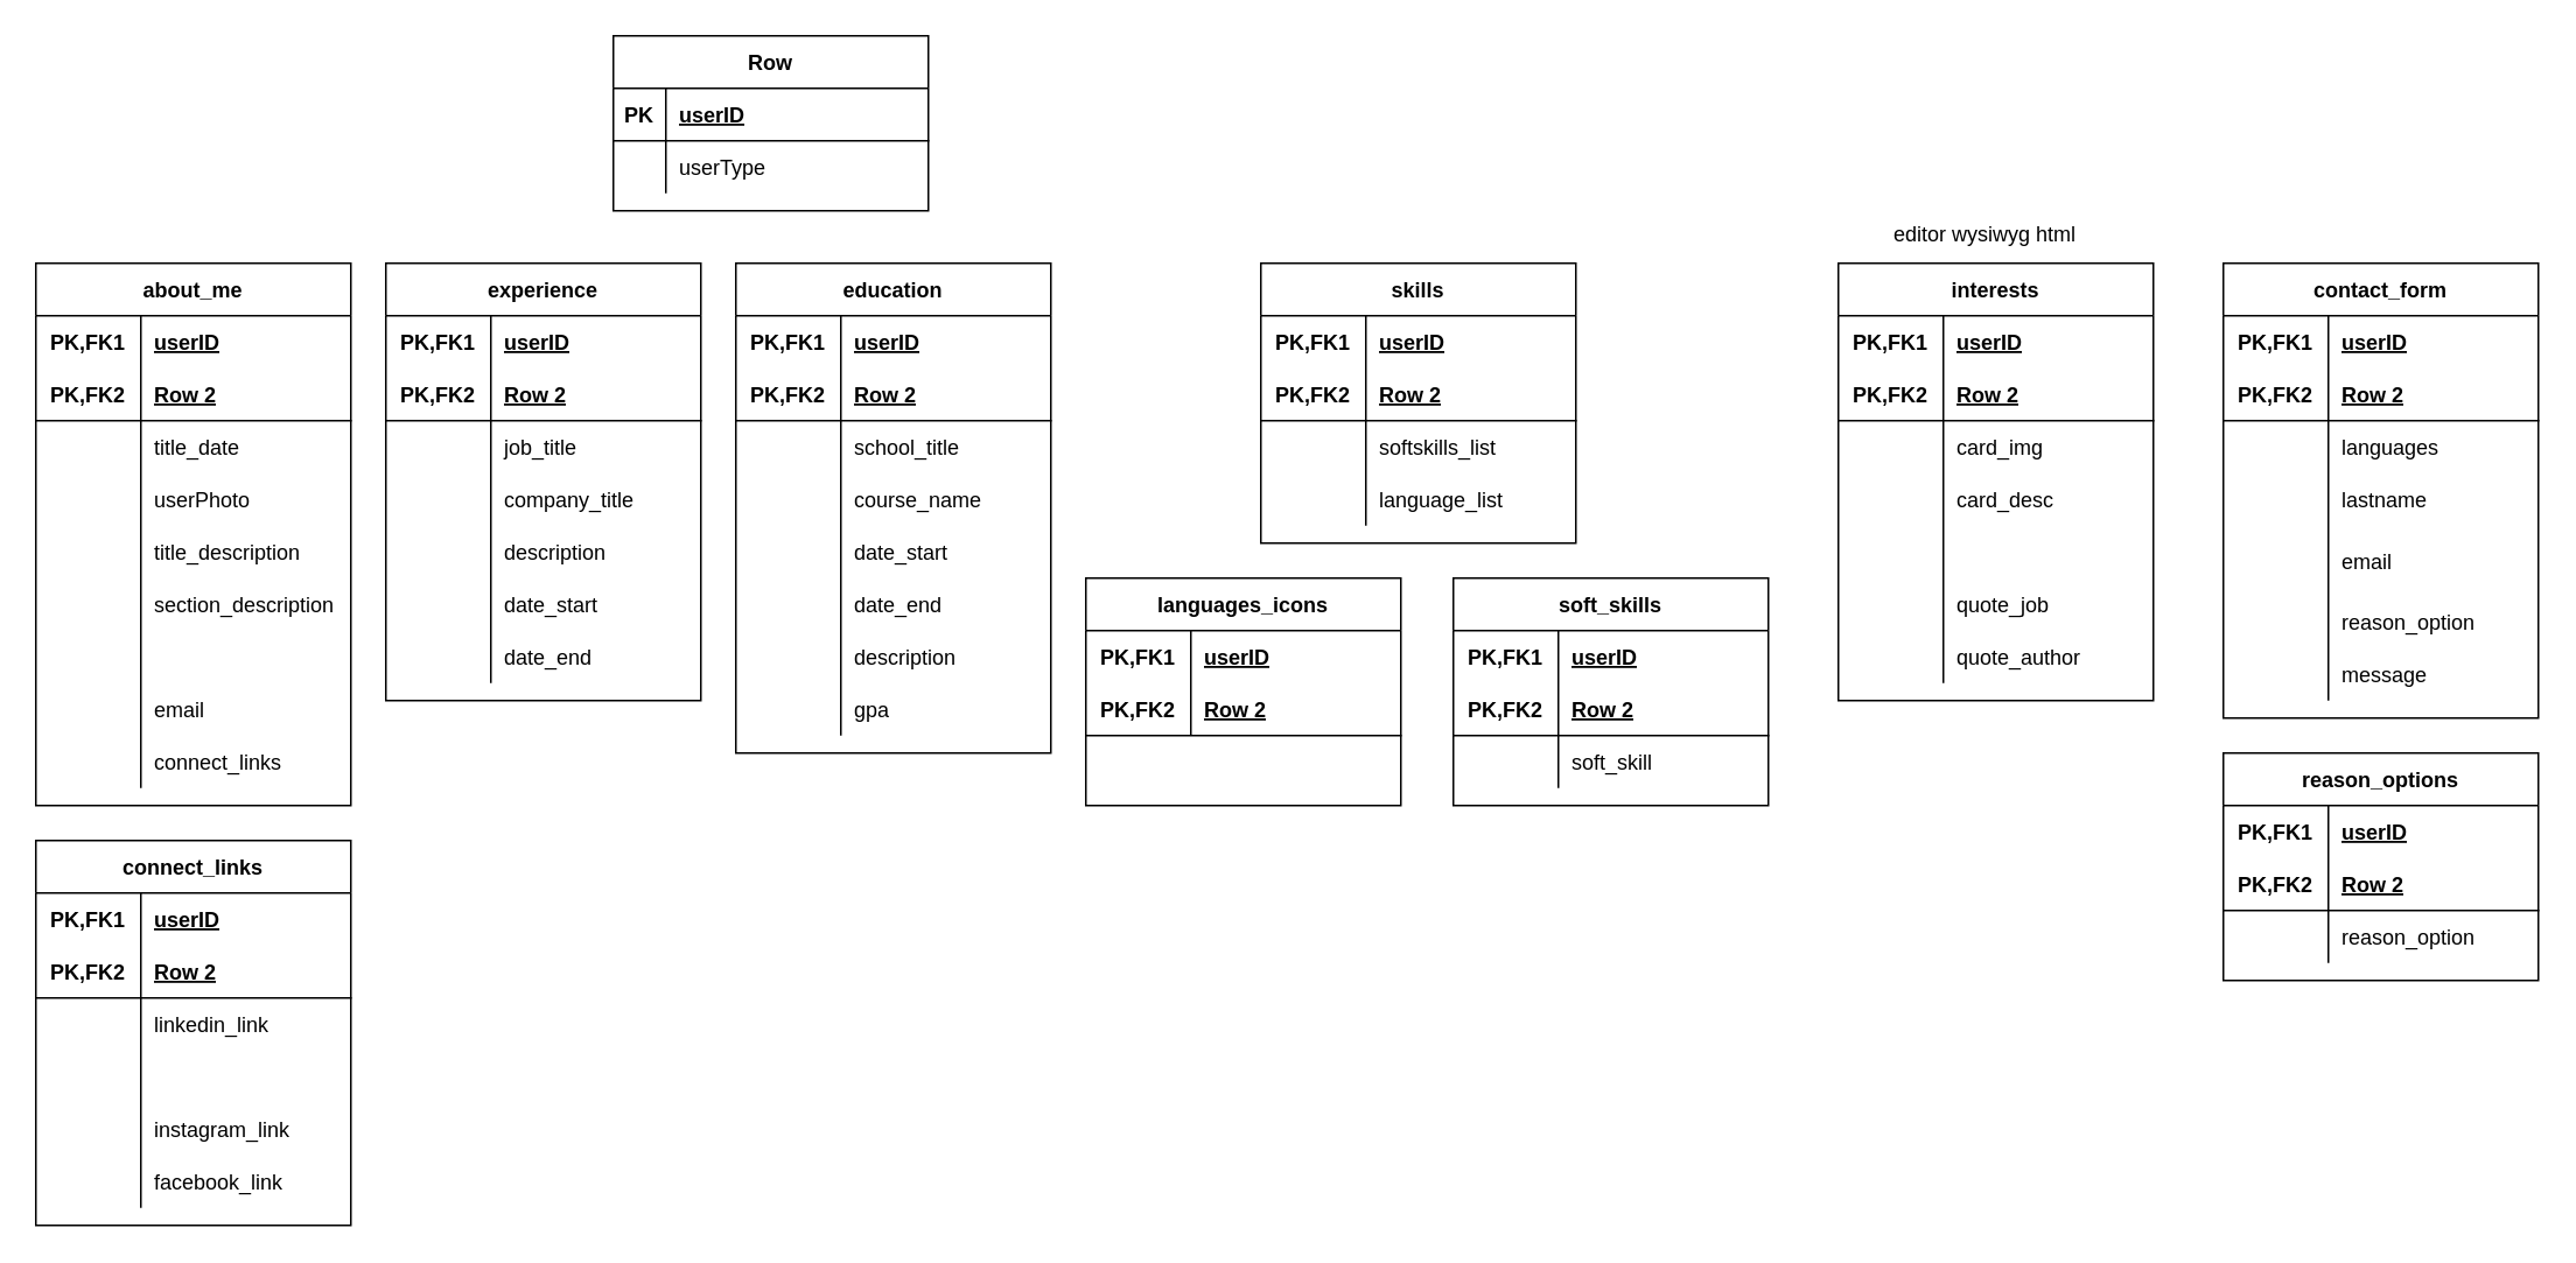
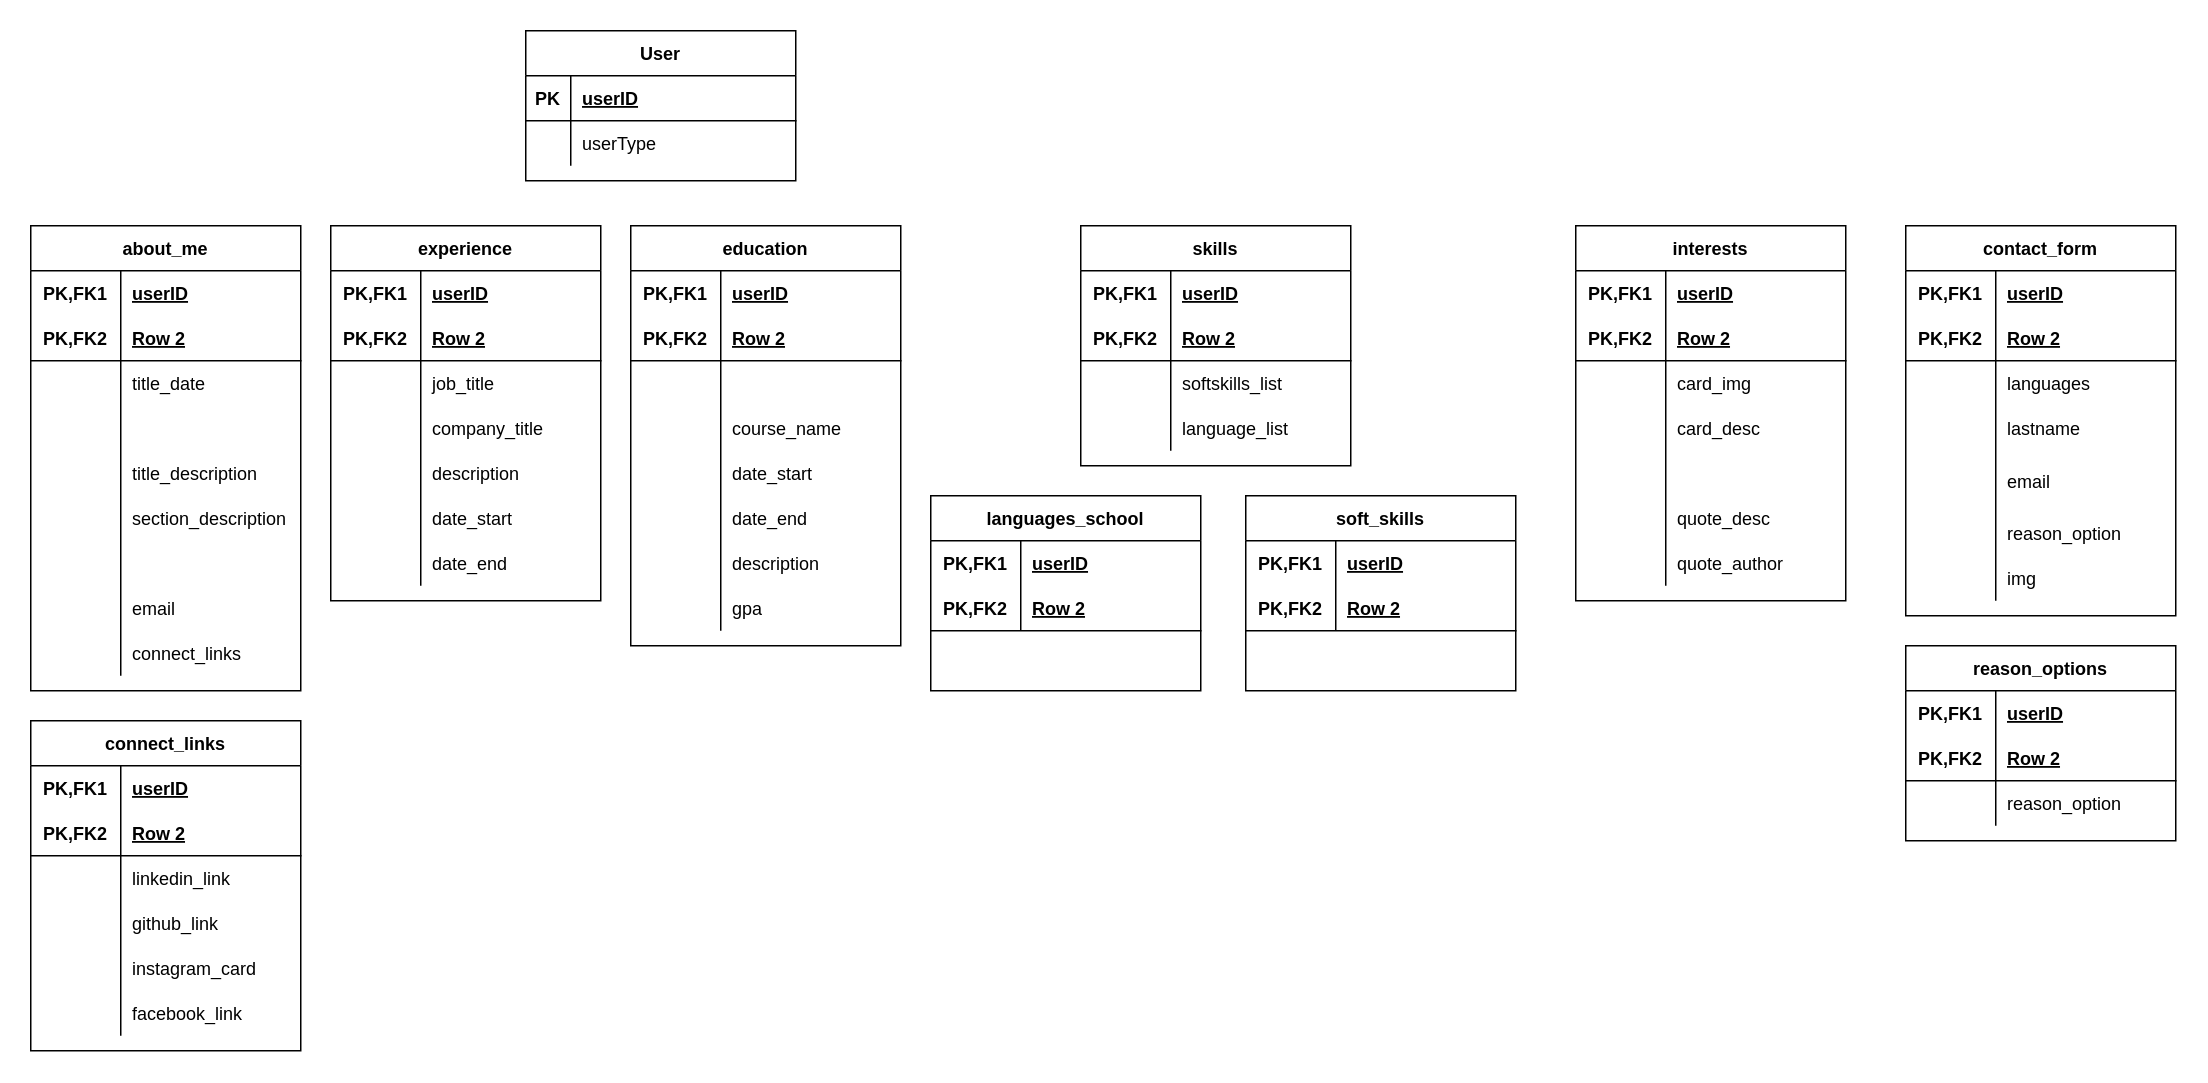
- <mxCell id="2" value="Row" style="shape=table;startSize=30;container=1;collapsible=1;childLayout=tableLayout;fixedRows=1;rowLines=0;fontStyle=1;align=center;resizeLast=1;" vertex="1" parent="1"><mxGeometry x="350" y="20" width="180" height="100" as="geometry" /></mxCell>
+ <mxCell id="2" value="User" style="shape=table;startSize=30;container=1;collapsible=1;childLayout=tableLayout;fixedRows=1;rowLines=0;fontStyle=1;align=center;resizeLast=1;" vertex="1" parent="1"><mxGeometry x="350" y="20" width="180" height="100" as="geometry" /></mxCell>
- <mxCell id="155" value="editor wysiwyg html" style="text;whiteSpace=wrap;html=1;" vertex="1" parent="1"><mxGeometry x="1080" y="120" width="130" height="30" as="geometry" /></mxCell>
- <mxCell id="67" value="school_title" style="shape=partialRectangle;connectable=0;fillColor=none;top=0;left=0;bottom=0;right=0;align=left;spacingLeft=6;overflow=hidden;" vertex="1" parent="65"><mxGeometry x="60" width="120" height="30" as="geometry"><mxRectangle width="120" height="30" as="alternateBounds" /></mxGeometry></mxCell>
- <mxCell id="21" value="userPhoto" style="shape=partialRectangle;connectable=0;fillColor=none;top=0;left=0;bottom=0;right=0;align=left;spacingLeft=6;overflow=hidden;" vertex="1" parent="19"><mxGeometry x="60" width="120" height="30" as="geometry"><mxRectangle width="120" height="30" as="alternateBounds" /></mxGeometry></mxCell>
- <mxCell id="106" value="languages_icons" style="shape=table;startSize=30;container=1;collapsible=1;childLayout=tableLayout;fixedRows=1;rowLines=0;fontStyle=1;align=center;resizeLast=1;" vertex="1" parent="1"><mxGeometry x="620" y="330" width="180" height="130" as="geometry" /></mxCell>
+ <mxCell id="106" value="languages_school" style="shape=table;startSize=30;container=1;collapsible=1;childLayout=tableLayout;fixedRows=1;rowLines=0;fontStyle=1;align=center;resizeLast=1;" vertex="1" parent="1"><mxGeometry x="620" y="330" width="180" height="130" as="geometry" /></mxCell>
- <mxCell id="151" value="quote_job" style="shape=partialRectangle;connectable=0;fillColor=none;top=0;left=0;bottom=0;right=0;align=left;spacingLeft=6;overflow=hidden;" vertex="1" parent="149"><mxGeometry x="60" width="120" height="30" as="geometry"><mxRectangle width="120" height="30" as="alternateBounds" /></mxGeometry></mxCell>
+ <mxCell id="151" value="quote_desc" style="shape=partialRectangle;connectable=0;fillColor=none;top=0;left=0;bottom=0;right=0;align=left;spacingLeft=6;overflow=hidden;" vertex="1" parent="149"><mxGeometry x="60" width="120" height="30" as="geometry"><mxRectangle width="120" height="30" as="alternateBounds" /></mxGeometry></mxCell>
- <mxCell id="177" value="message" style="shape=partialRectangle;connectable=0;fillColor=none;top=0;left=0;bottom=0;right=0;align=left;spacingLeft=6;overflow=hidden;" vertex="1" parent="175"><mxGeometry x="60" width="120" height="30" as="geometry"><mxRectangle width="120" height="30" as="alternateBounds" /></mxGeometry></mxCell>
+ <mxCell id="177" value="img" style="shape=partialRectangle;connectable=0;fillColor=none;top=0;left=0;bottom=0;right=0;align=left;spacingLeft=6;overflow=hidden;" vertex="1" parent="175"><mxGeometry x="60" width="120" height="30" as="geometry"><mxRectangle width="120" height="30" as="alternateBounds" /></mxGeometry></mxCell>
- <mxCell id="105" value="soft_skill" style="shape=partialRectangle;connectable=0;fillColor=none;top=0;left=0;bottom=0;right=0;align=left;spacingLeft=6;overflow=hidden;" vertex="1" parent="103"><mxGeometry x="60" width="120" height="30" as="geometry"><mxRectangle width="120" height="30" as="alternateBounds" /></mxGeometry></mxCell>
+ <mxCell id="127" value="github_link" style="shape=partialRectangle;connectable=0;fillColor=none;top=0;left=0;bottom=0;right=0;align=left;spacingLeft=6;overflow=hidden;" vertex="1" parent="125"><mxGeometry x="60" width="120" height="30" as="geometry"><mxRectangle width="120" height="30" as="alternateBounds" /></mxGeometry></mxCell>
- <mxCell id="130" value="instagram_link" style="shape=partialRectangle;connectable=0;fillColor=none;top=0;left=0;bottom=0;right=0;align=left;spacingLeft=6;overflow=hidden;" vertex="1" parent="128"><mxGeometry x="60" width="120" height="30" as="geometry"><mxRectangle width="120" height="30" as="alternateBounds" /></mxGeometry></mxCell>
+ <mxCell id="130" value="instagram_card" style="shape=partialRectangle;connectable=0;fillColor=none;top=0;left=0;bottom=0;right=0;align=left;spacingLeft=6;overflow=hidden;" vertex="1" parent="128"><mxGeometry x="60" width="120" height="30" as="geometry"><mxRectangle width="120" height="30" as="alternateBounds" /></mxGeometry></mxCell>
